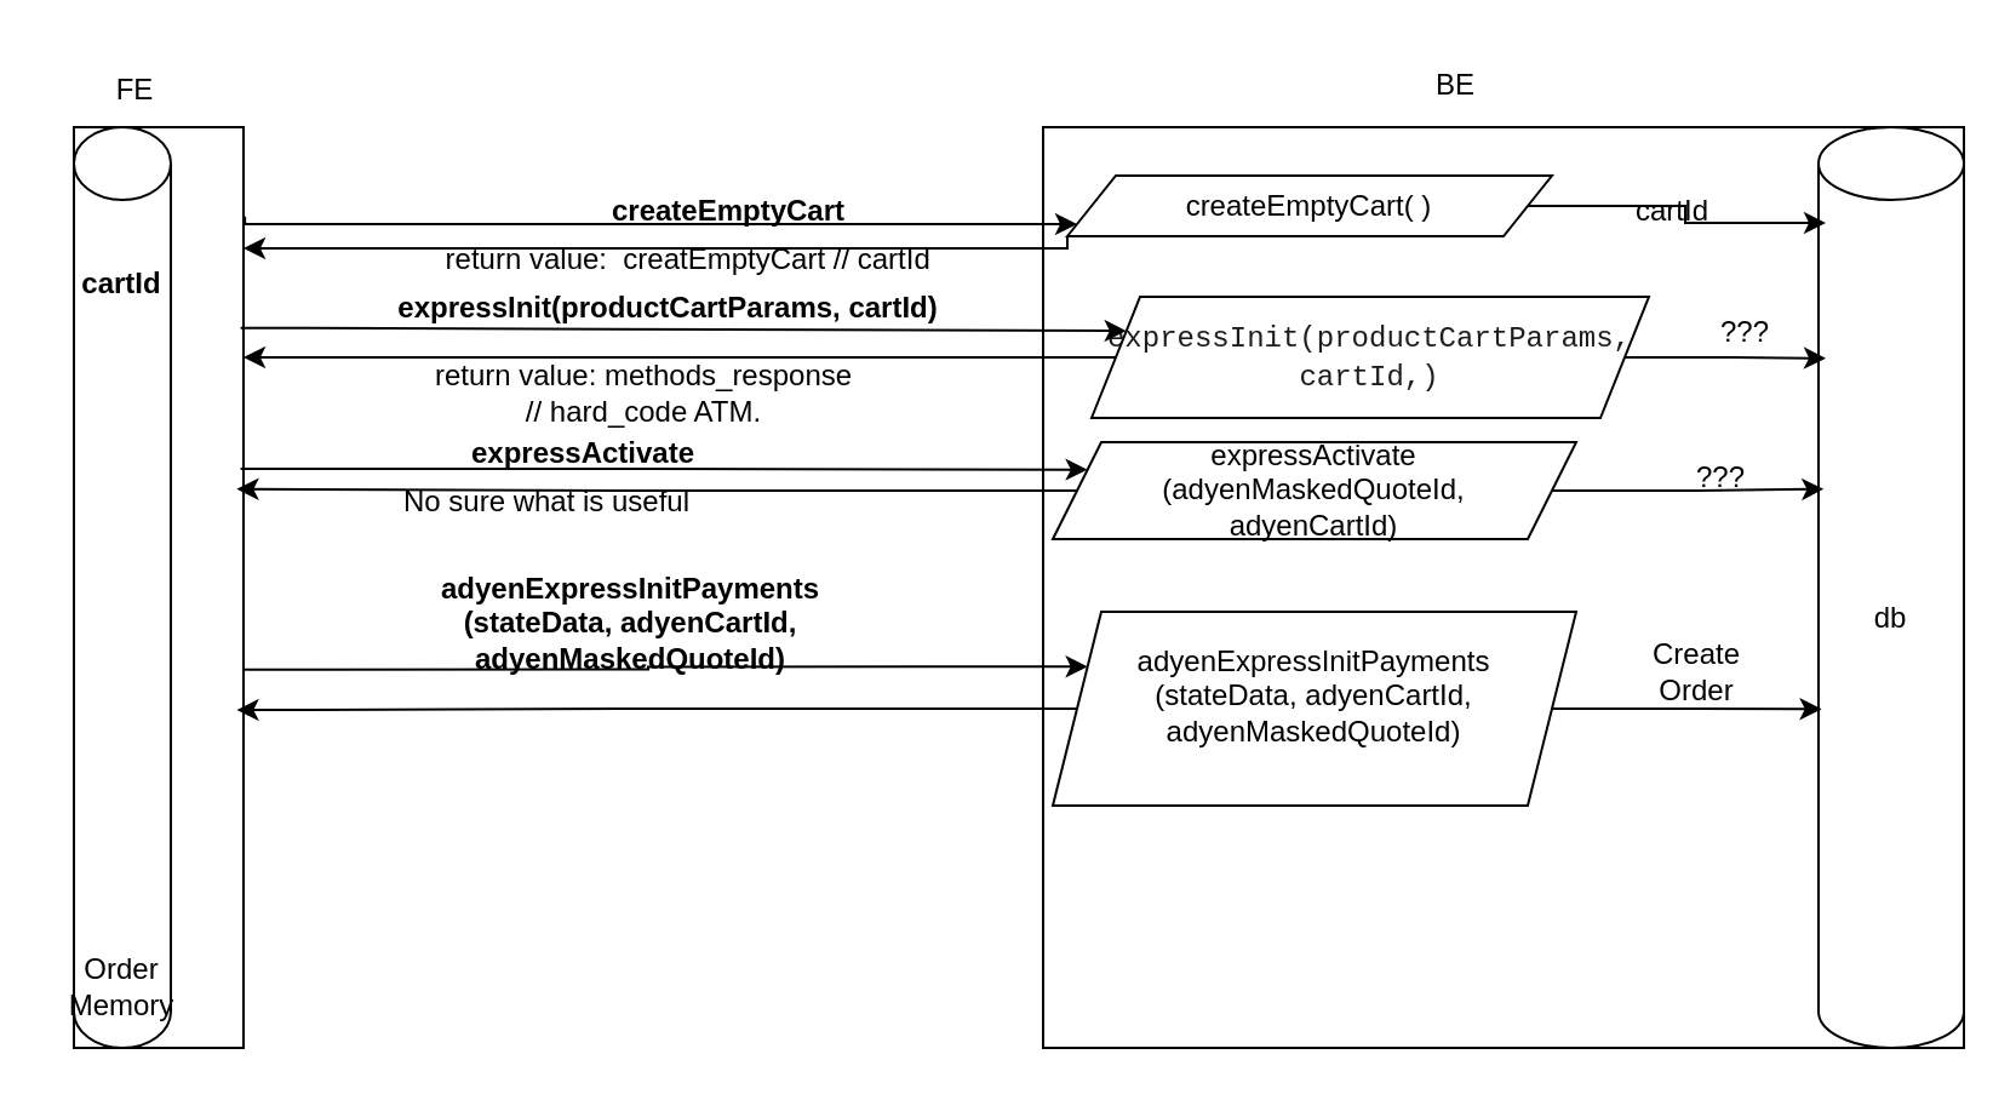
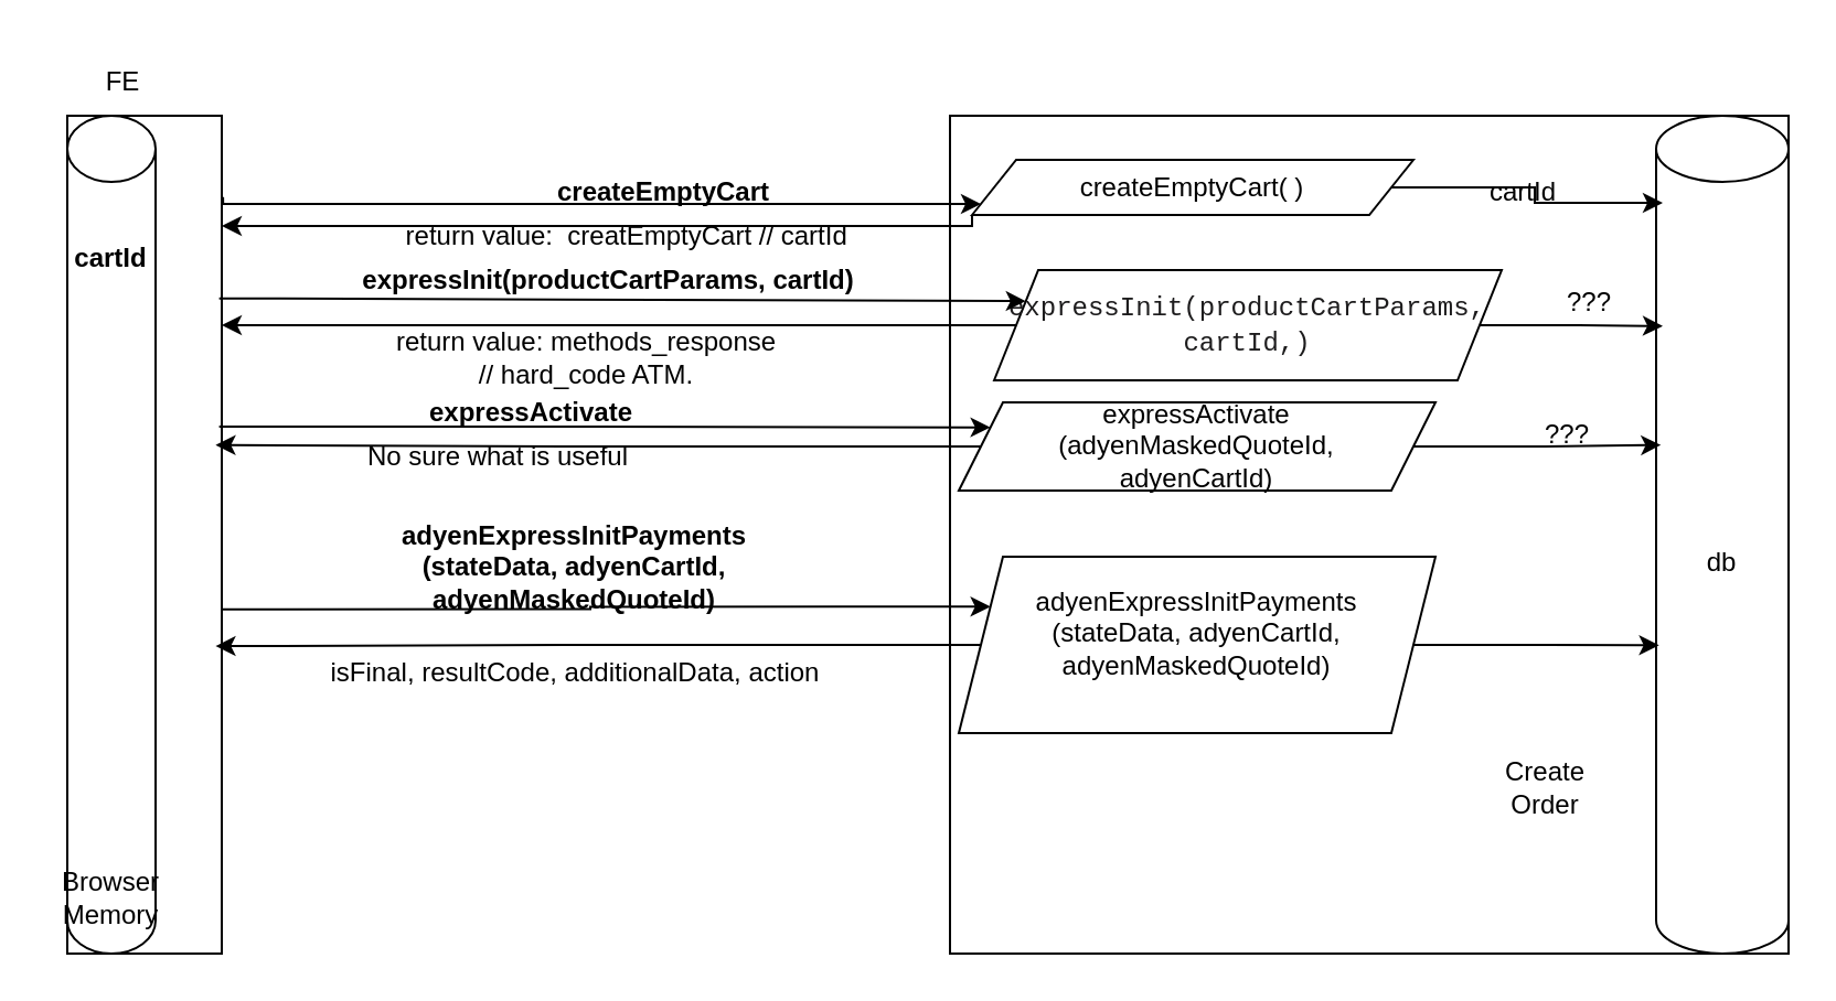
- <mxCell id="10" value="BE" style="text;html=1;align=center;verticalAlign=middle;resizable=0;points=[];autosize=1;strokeColor=none;fillColor=none;" parent="1" vertex="1"><mxGeometry x="580" y="20" width="40" height="30" as="geometry" /></mxCell>
- <mxCell id="34" value="Create Order" style="text;html=1;align=center;verticalAlign=middle;whiteSpace=wrap;rounded=0;" vertex="1" parent="1"><mxGeometry x="670" y="262" width="60" height="30" as="geometry" /></mxCell>
+ <mxCell id="34" value="Create Order" style="text;html=1;align=center;verticalAlign=middle;whiteSpace=wrap;rounded=0;" vertex="1" parent="1"><mxGeometry x="670" y="342" width="60" height="30" as="geometry" /></mxCell>
+ <mxCell id="37" value="isFinal, resultCode, additionalData, action" style="text;html=1;align=center;verticalAlign=middle;resizable=0;points=[];autosize=1;strokeColor=none;fillColor=none;" vertex="1" parent="1"><mxGeometry x="140" y="290" width="240" height="30" as="geometry" /></mxCell>
- <mxCell id="17" value="Order Memory" style="text;html=1;align=center;verticalAlign=middle;whiteSpace=wrap;rounded=0;" parent="1" vertex="1"><mxGeometry y="392" width="60" height="30" as="geometry" x="20" /></mxCell>
+ <mxCell id="17" value="Browser Memory" style="text;html=1;align=center;verticalAlign=middle;whiteSpace=wrap;rounded=0;" parent="1" vertex="1"><mxGeometry y="392" width="60" height="30" as="geometry" x="20" /></mxCell>
